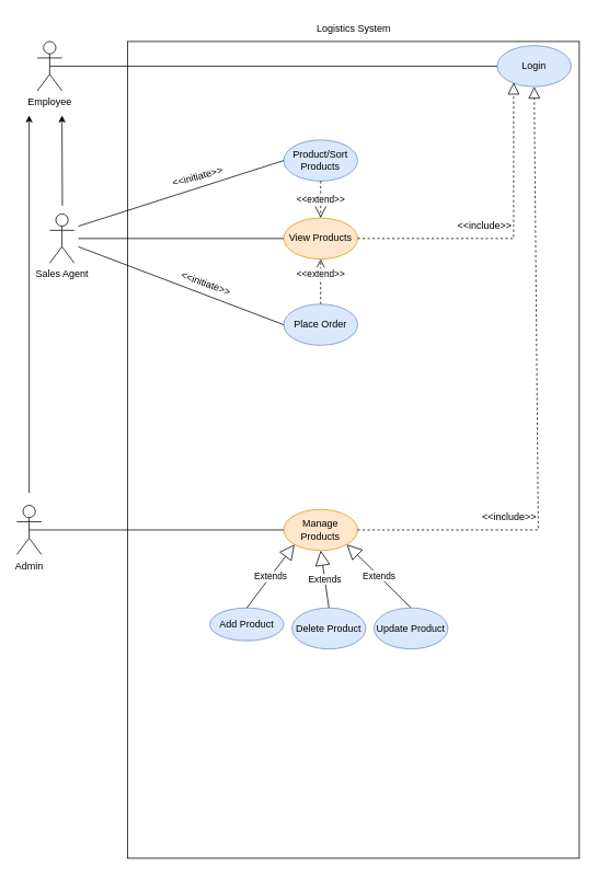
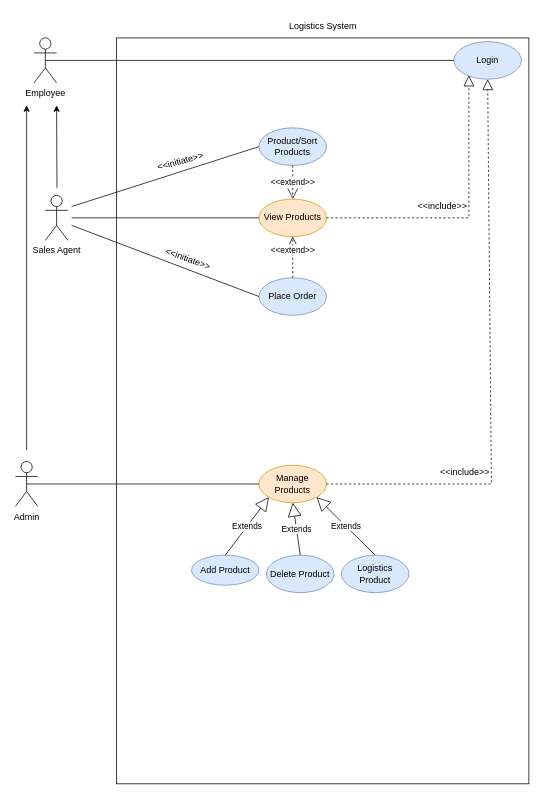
- <mxCell id="20" value="Update Product" style="ellipse;whiteSpace=wrap;html=1;fillColor=#dae8fc;strokeColor=#6c8ebf;" vertex="1" parent="1"><mxGeometry x="455" y="740" width="90" height="50" as="geometry" /></mxCell>
+ <mxCell id="20" value="Logistics Product" style="ellipse;whiteSpace=wrap;html=1;fillColor=#dae8fc;strokeColor=#6c8ebf;" vertex="1" parent="1"><mxGeometry x="455" y="740" width="90" height="50" as="geometry" /></mxCell>
